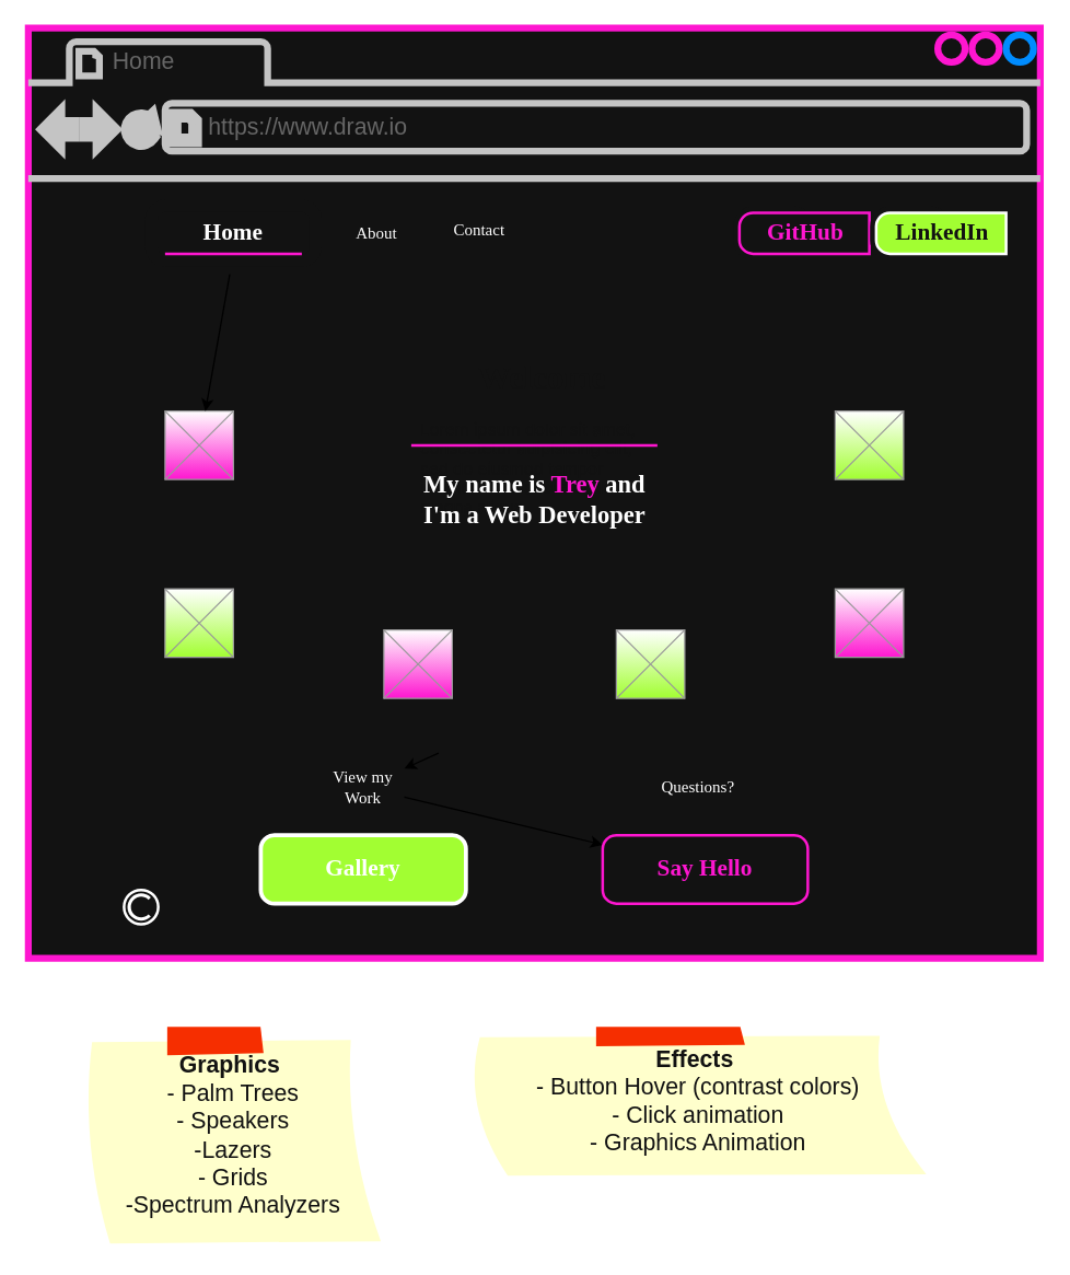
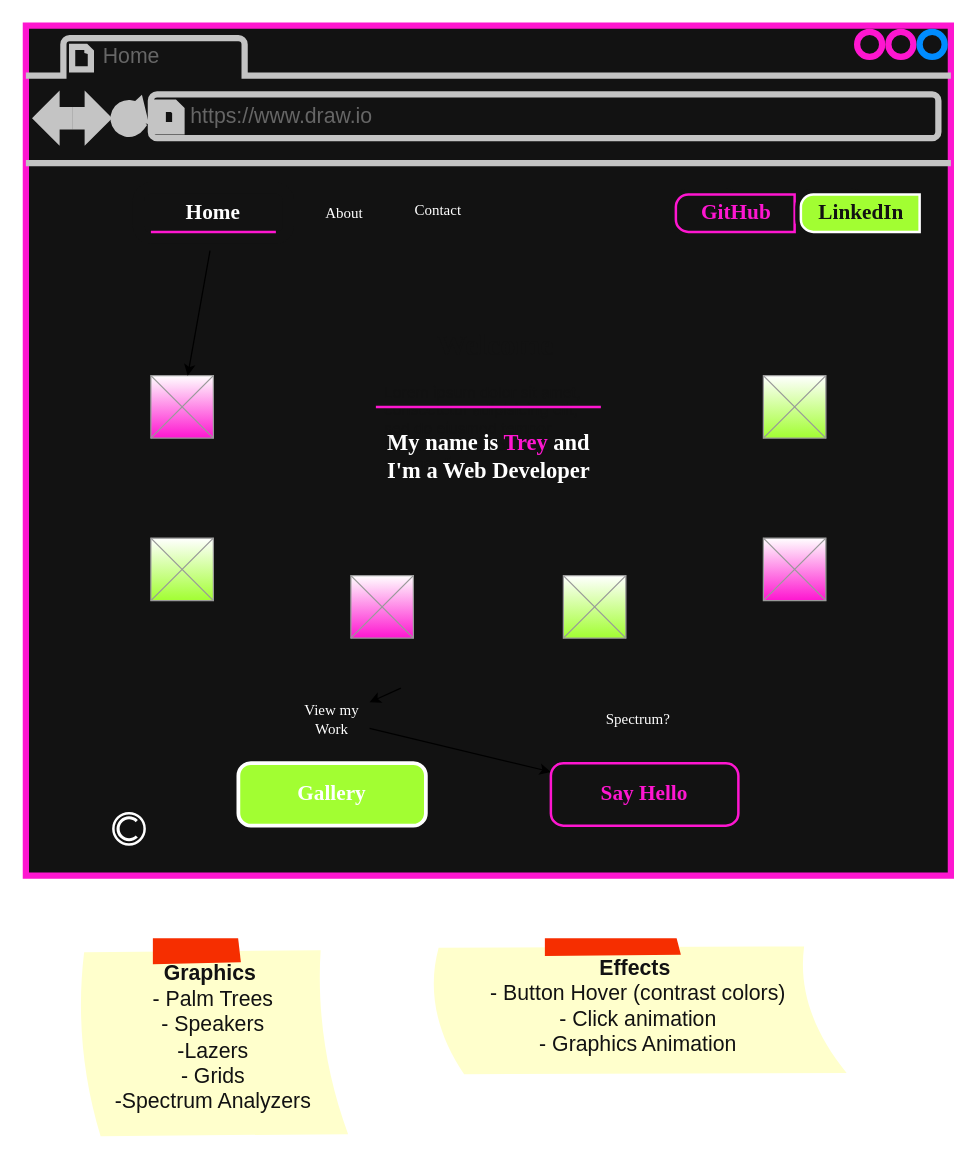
- <mxCell id="16" value="Questions?" style="text;html=1;strokeColor=none;fillColor=none;align=center;verticalAlign=middle;whiteSpace=wrap;rounded=0;labelBorderColor=none;fontColor=#FFFFFF;fontFamily=Oswald;fontSource=https%3A%2F%2Ffonts.googleapis.com%2Fcss%3Ffamily%3DOswald;" parent="2" vertex="1"><mxGeometry x="460" y="540" width="60" height="30" as="geometry" /></mxCell>
+ <mxCell id="16" value="Spectrum?" style="text;html=1;strokeColor=none;fillColor=none;align=center;verticalAlign=middle;whiteSpace=wrap;rounded=0;labelBorderColor=none;fontColor=#FFFFFF;fontFamily=Oswald;fontSource=https%3A%2F%2Ffonts.googleapis.com%2Fcss%3Ffamily%3DOswald;" parent="2" vertex="1"><mxGeometry x="460" y="540" width="60" height="30" as="geometry" /></mxCell>
